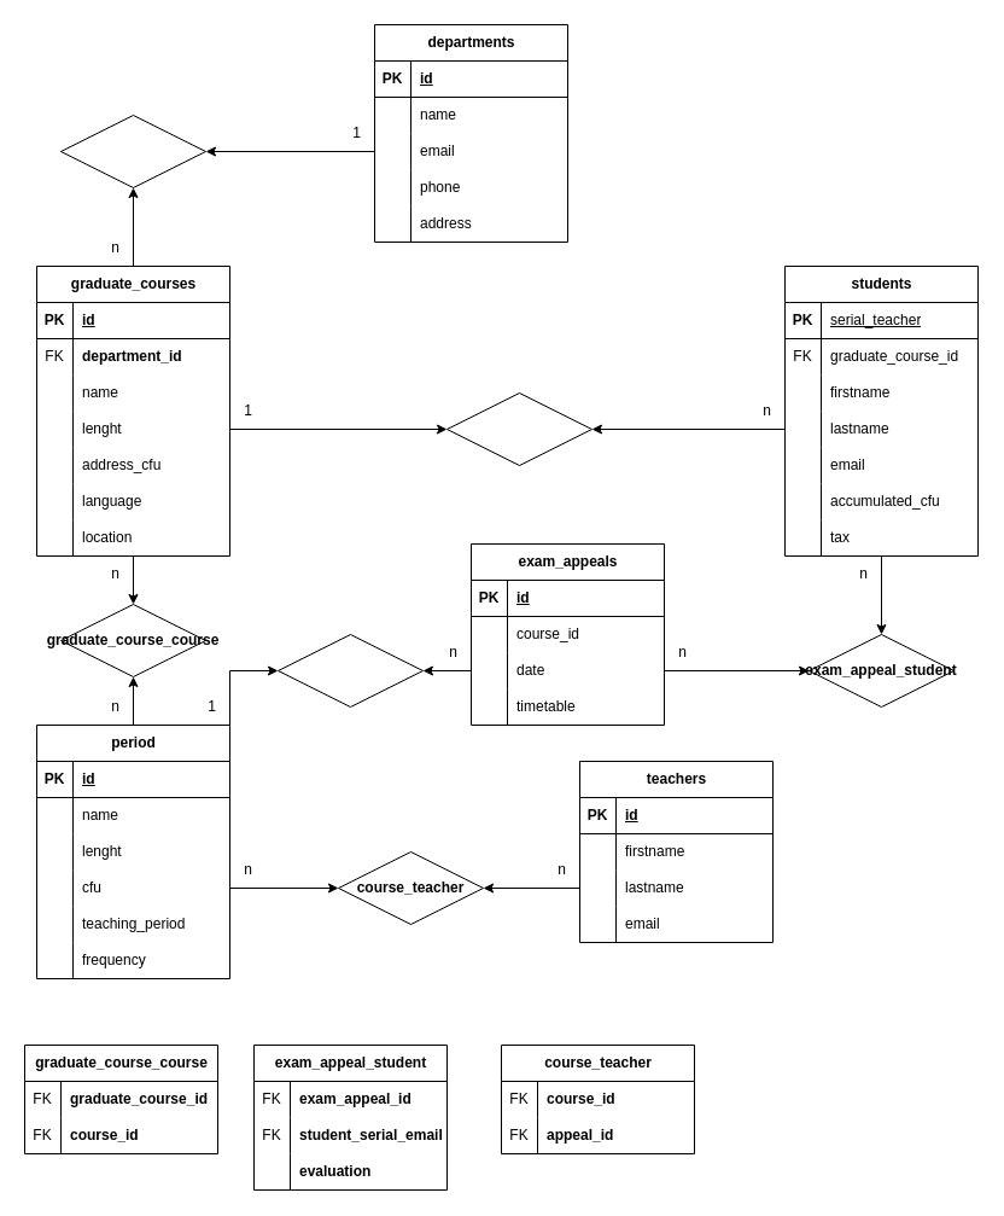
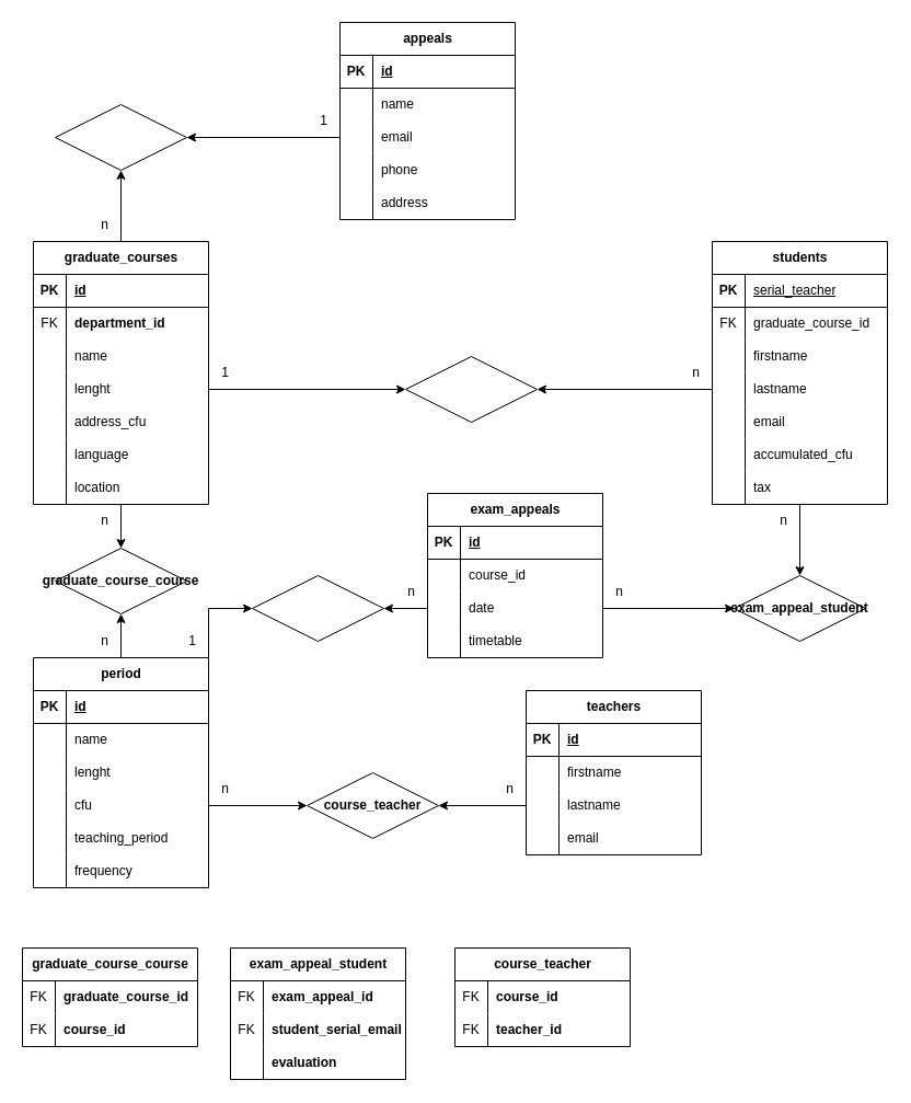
- <mxCell id="2" value="departments" style="shape=table;startSize=30;container=1;collapsible=1;childLayout=tableLayout;fixedRows=1;rowLines=0;fontStyle=1;align=center;resizeLast=1;html=1;" vertex="1" parent="1"><mxGeometry x="310" width="160" height="180" as="geometry" y="20" /></mxCell>
+ <mxCell id="2" value="appeals" style="shape=table;startSize=30;container=1;collapsible=1;childLayout=tableLayout;fixedRows=1;rowLines=0;fontStyle=1;align=center;resizeLast=1;html=1;" vertex="1" parent="1"><mxGeometry x="310" width="160" height="180" as="geometry" y="20" /></mxCell>
- <mxCell id="78" value="&lt;span style=&quot;font-weight: 700; text-align: center; text-wrap-mode: nowrap;&quot;&gt;appeal_id&lt;/span&gt;" style="shape=partialRectangle;connectable=0;fillColor=none;top=0;left=0;bottom=0;right=0;align=left;spacingLeft=6;overflow=hidden;whiteSpace=wrap;html=1;" vertex="1" parent="76"><mxGeometry x="30" width="130" height="30" as="geometry"><mxRectangle width="130" height="30" as="alternateBounds" /></mxGeometry></mxCell>
+ <mxCell id="78" value="&lt;span style=&quot;font-weight: 700; text-align: center; text-wrap-mode: nowrap;&quot;&gt;teacher_id&lt;/span&gt;" style="shape=partialRectangle;connectable=0;fillColor=none;top=0;left=0;bottom=0;right=0;align=left;spacingLeft=6;overflow=hidden;whiteSpace=wrap;html=1;" vertex="1" parent="76"><mxGeometry x="30" width="130" height="30" as="geometry"><mxRectangle width="130" height="30" as="alternateBounds" /></mxGeometry></mxCell>
